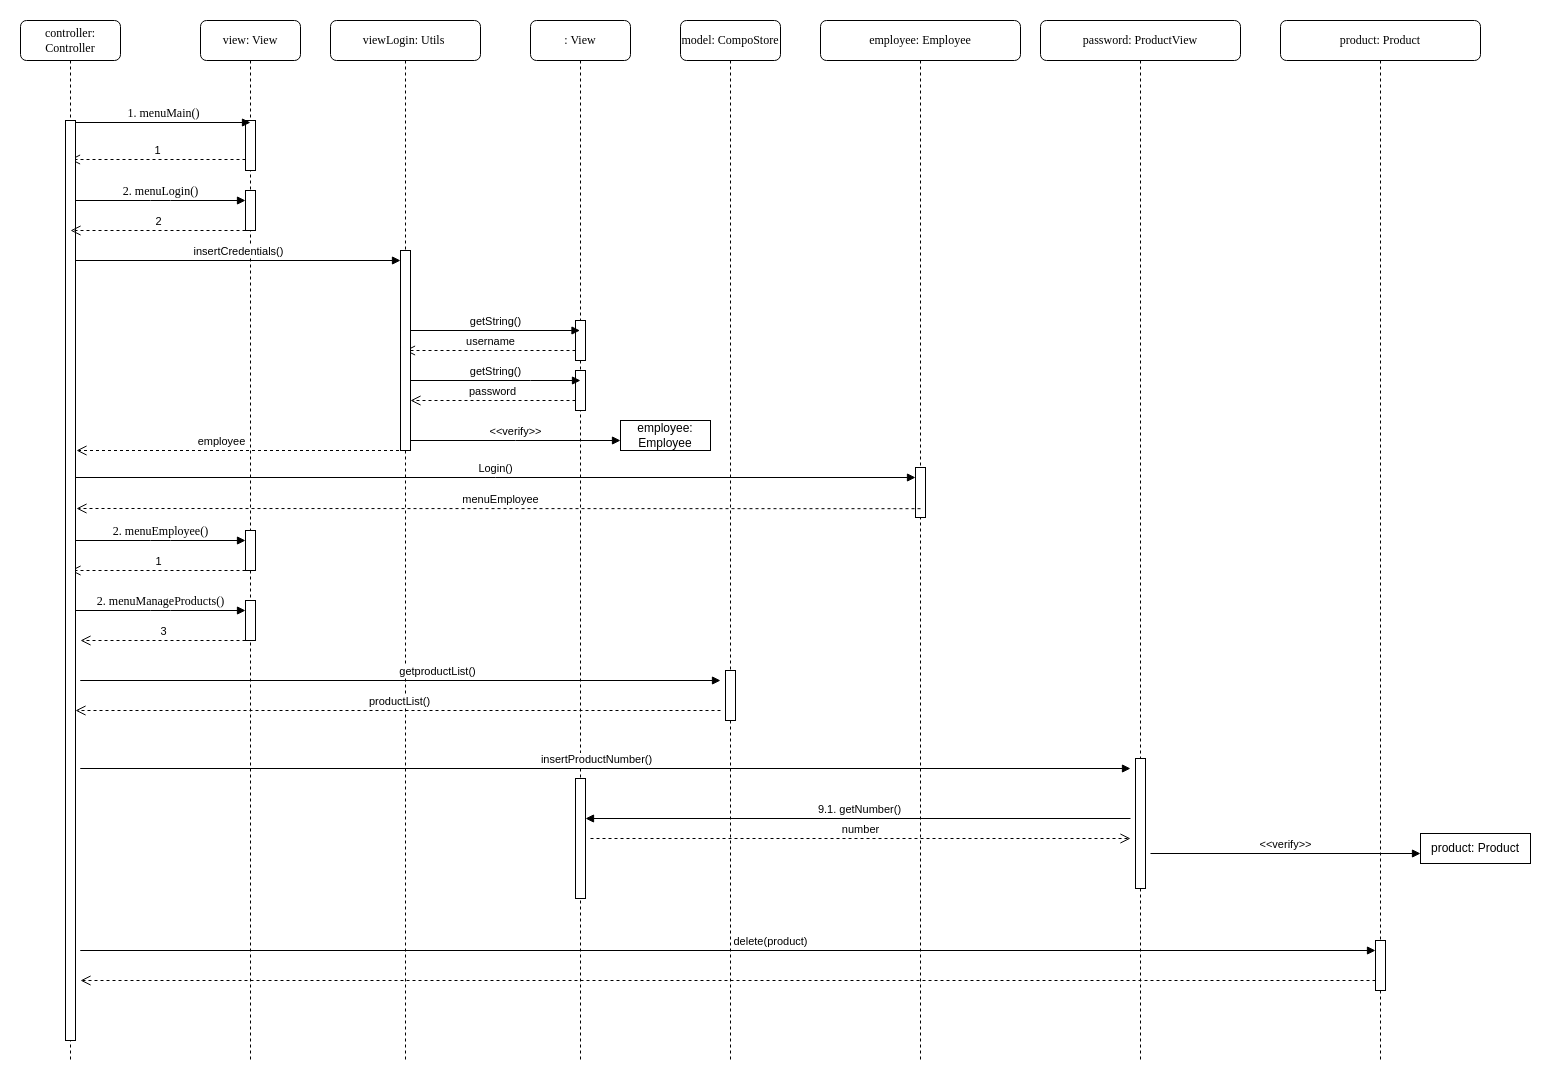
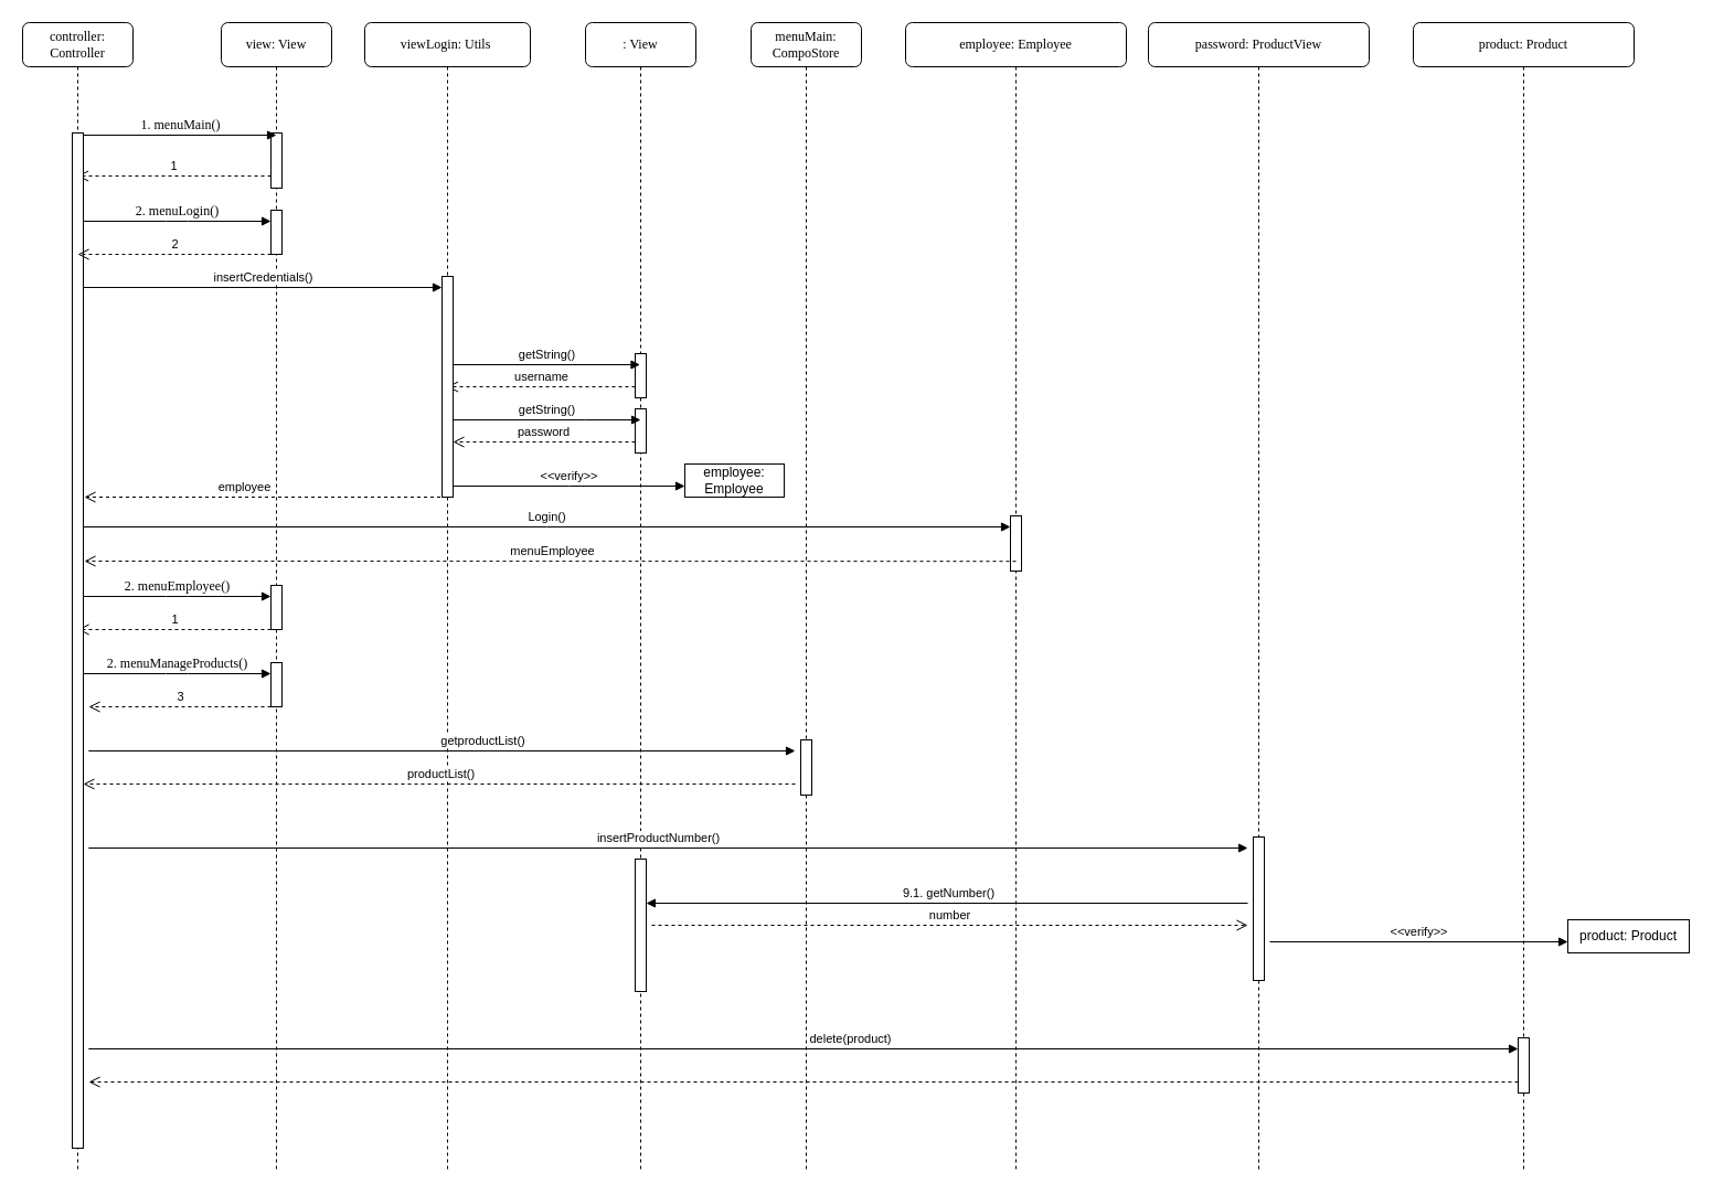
- <mxCell id="18" value="model: CompoStore" style="shape=umlLifeline;perimeter=lifelinePerimeter;whiteSpace=wrap;html=1;container=1;collapsible=0;recursiveResize=0;outlineConnect=0;rounded=1;shadow=0;comic=0;labelBackgroundColor=none;strokeWidth=1;fontFamily=Verdana;fontSize=12;align=center;" parent="1" vertex="1"><mxGeometry x="680" y="20" width="100" height="1040" as="geometry" /></mxCell>
+ <mxCell id="18" value="menuMain: CompoStore" style="shape=umlLifeline;perimeter=lifelinePerimeter;whiteSpace=wrap;html=1;container=1;collapsible=0;recursiveResize=0;outlineConnect=0;rounded=1;shadow=0;comic=0;labelBackgroundColor=none;strokeWidth=1;fontFamily=Verdana;fontSize=12;align=center;" parent="1" vertex="1"><mxGeometry x="680" y="20" width="100" height="1040" as="geometry" /></mxCell>
